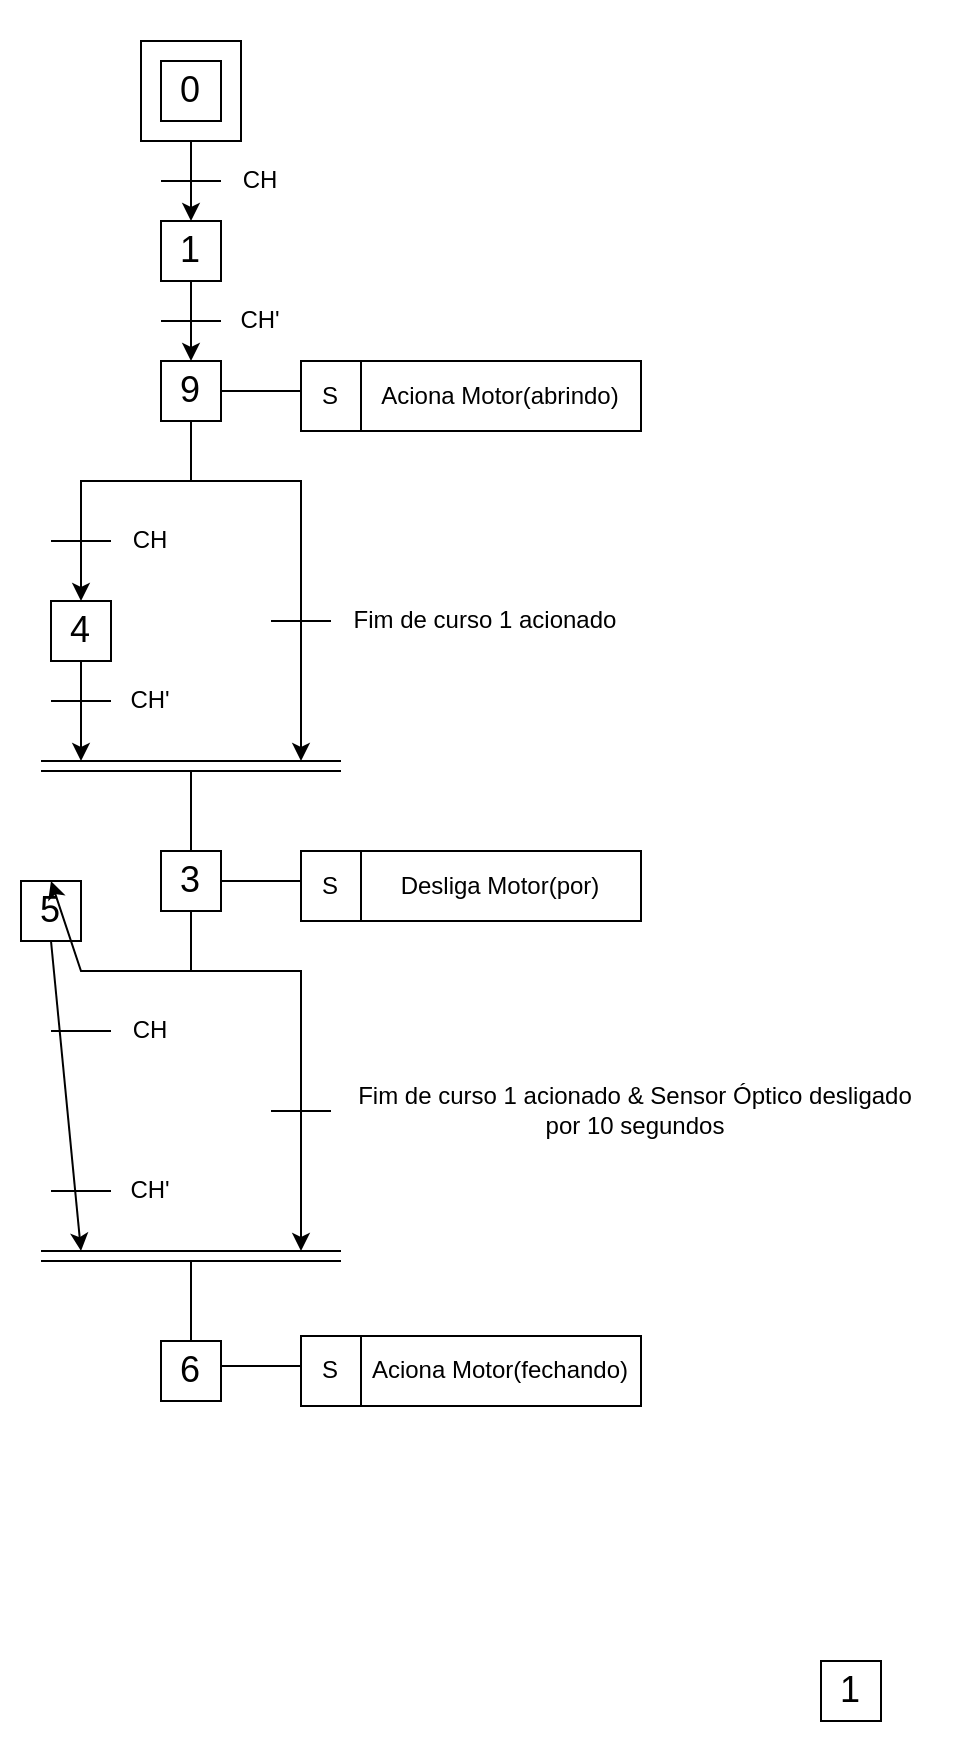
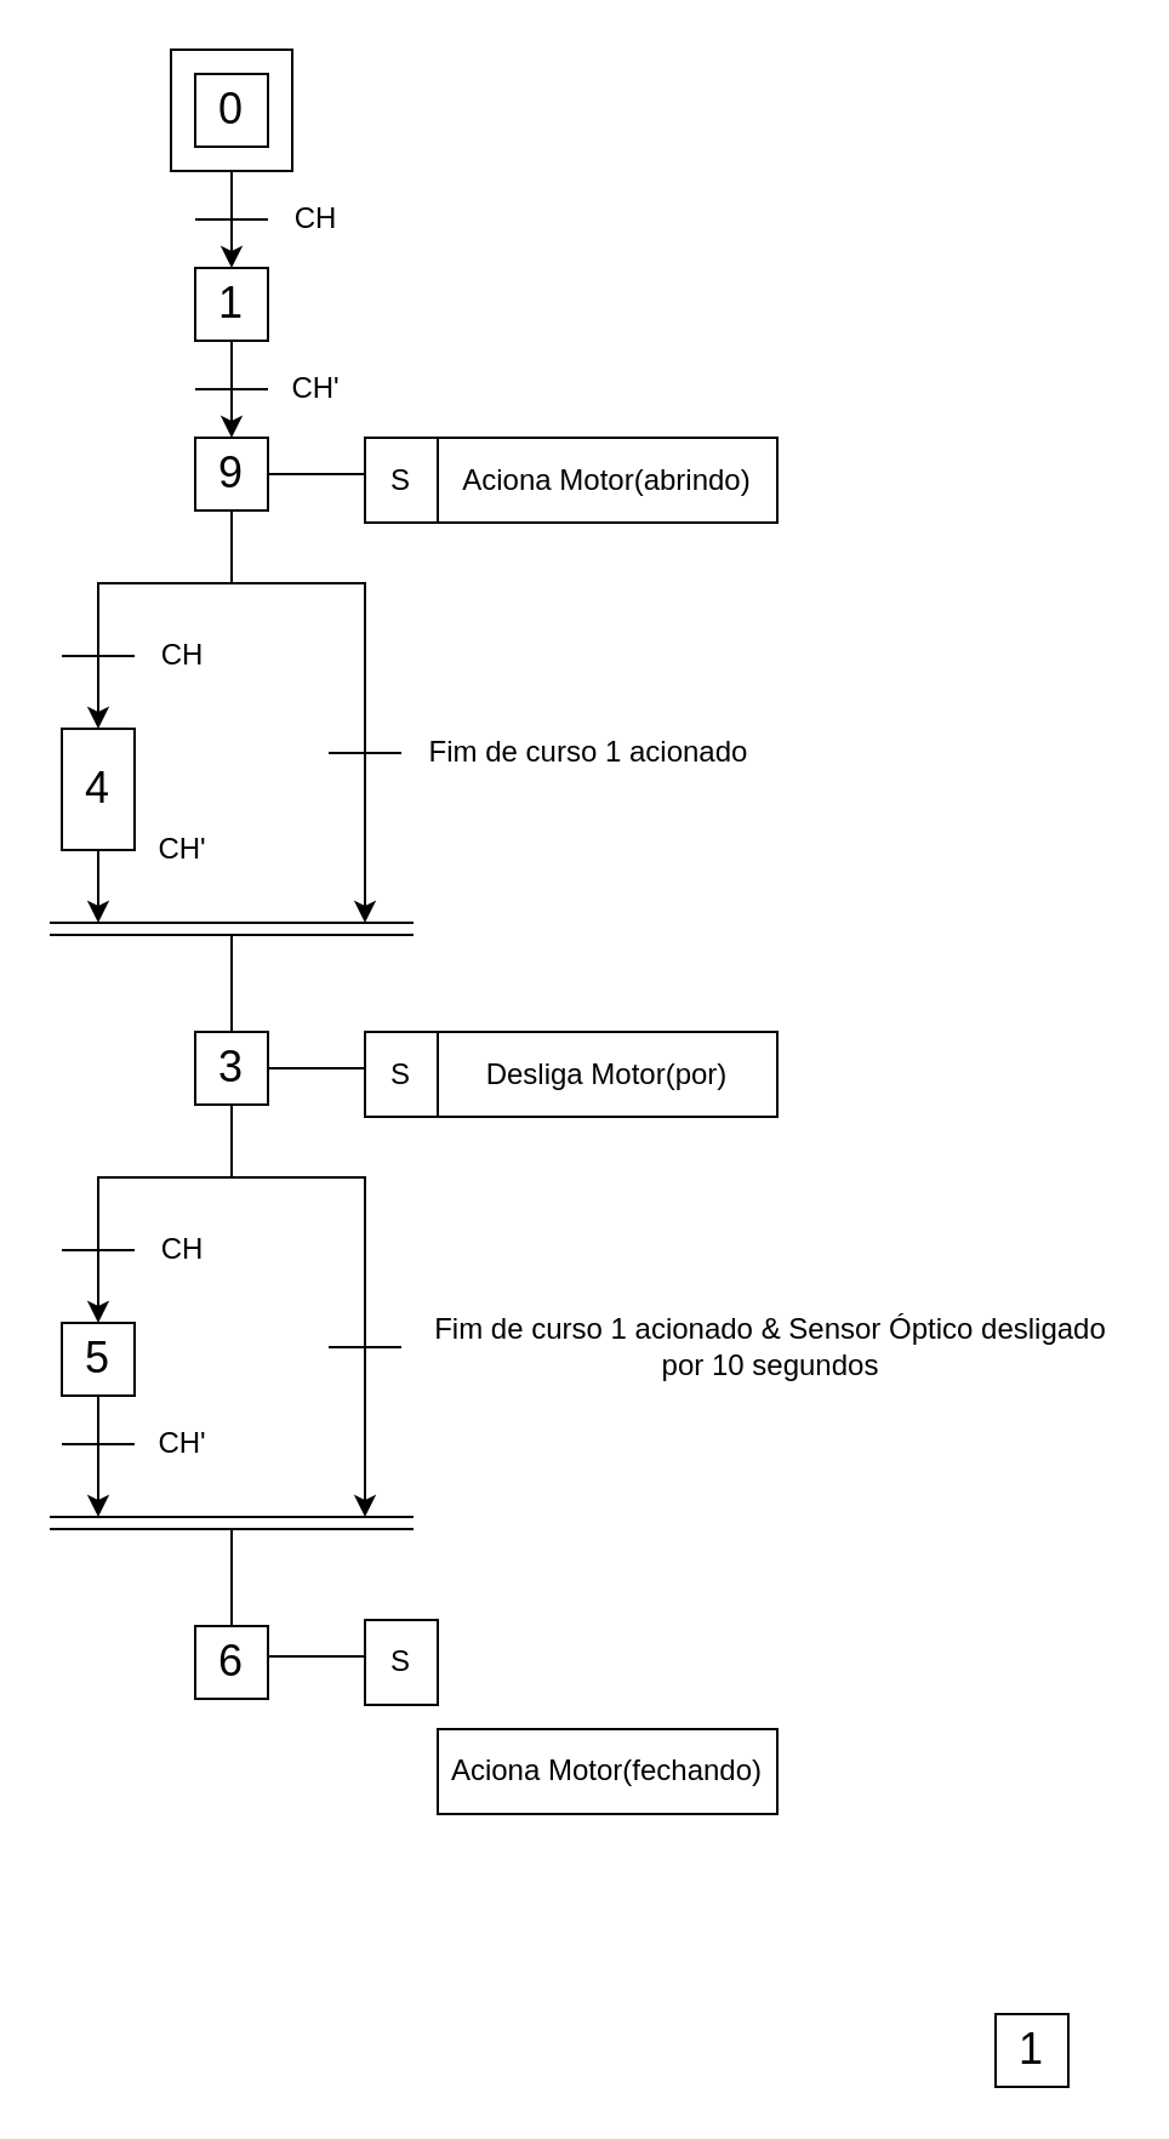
- <mxCell id="16" value="&lt;div&gt;&lt;font style=&quot;font-size: 18px;&quot;&gt;4&lt;/font&gt;&lt;/div&gt;" style="whiteSpace=wrap;html=1;aspect=fixed;" vertex="1" parent="1"><mxGeometry x="25" y="300" width="30" height="30" as="geometry" /></mxCell>
+ <mxCell id="16" value="&lt;div&gt;&lt;font style=&quot;font-size: 18px;&quot;&gt;4&lt;/font&gt;&lt;/div&gt;" style="whiteSpace=wrap;html=1;aspect=fixed;" vertex="1" parent="1"><mxGeometry x="25" y="300" width="30" height="50" as="geometry" /></mxCell>
- <mxCell id="34" value="&lt;font style=&quot;font-size: 18px;&quot;&gt;5&lt;/font&gt;" style="whiteSpace=wrap;html=1;aspect=fixed;" vertex="1" parent="1"><mxGeometry x="10" y="440" width="30" height="30" as="geometry" /></mxCell>
+ <mxCell id="34" value="&lt;font style=&quot;font-size: 18px;&quot;&gt;5&lt;/font&gt;" style="whiteSpace=wrap;html=1;aspect=fixed;" vertex="1" parent="1"><mxGeometry x="25" y="545" width="30" height="30" as="geometry" /></mxCell>
- <mxCell id="50" value="Aciona Motor(fechando)" style="rounded=0;whiteSpace=wrap;html=1;" vertex="1" parent="1"><mxGeometry x="180" y="667.5" width="140" height="35" as="geometry" /></mxCell>
+ <mxCell id="50" value="Aciona Motor(fechando)" style="rounded=0;whiteSpace=wrap;html=1;" vertex="1" parent="1"><mxGeometry x="180" y="712.5" width="140" height="35" as="geometry" /></mxCell>
